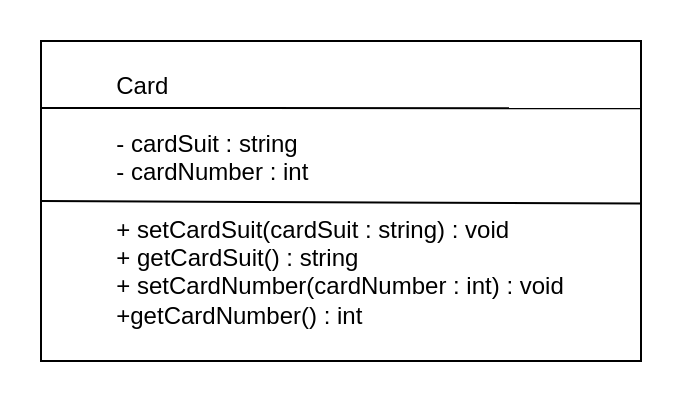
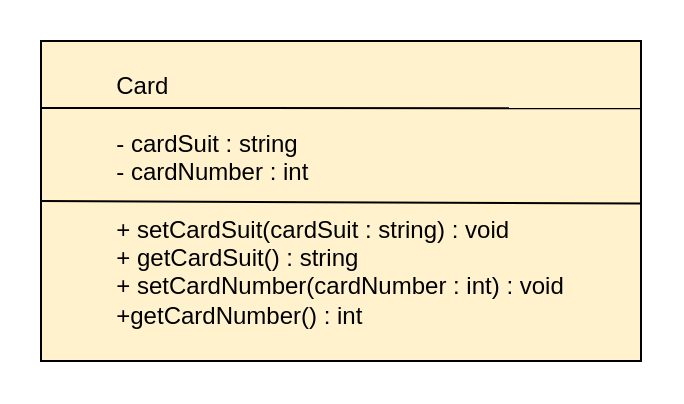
- <mxCell id="2" value="&lt;div style=&quot;text-align: left&quot;&gt;&lt;span&gt;Card&lt;br&gt;&lt;br&gt;&lt;/span&gt;&lt;/div&gt;&lt;div style=&quot;text-align: left&quot;&gt;&lt;span&gt;- cardSuit : string&lt;/span&gt;&lt;/div&gt;&lt;div style=&quot;text-align: left&quot;&gt;&lt;span&gt;- cardNumber : int&lt;/span&gt;&lt;/div&gt;&lt;div style=&quot;text-align: left&quot;&gt;&lt;br&gt;&lt;/div&gt;&lt;div style=&quot;text-align: left&quot;&gt;&lt;span&gt;+ setCardSuit(cardSuit : string) : void&lt;/span&gt;&lt;/div&gt;&lt;div style=&quot;text-align: left&quot;&gt;&lt;span&gt;+ getCardSuit() : string&lt;/span&gt;&lt;/div&gt;&lt;div style=&quot;text-align: left&quot;&gt;&lt;span&gt;+ setCardNumber(cardNumber : int) : void&lt;/span&gt;&lt;/div&gt;&lt;div style=&quot;text-align: left&quot;&gt;&lt;span&gt;+getCardNumber() : int&lt;/span&gt;&lt;/div&gt;" style="rounded=0;whiteSpace=wrap;html=1;" vertex="1" parent="1"><mxGeometry x="20" y="20" width="300" height="160" as="geometry" /></mxCell>
+ <mxCell id="2" value="&lt;div style=&quot;text-align: left&quot;&gt;&lt;span&gt;Card&lt;br&gt;&lt;br&gt;&lt;/span&gt;&lt;/div&gt;&lt;div style=&quot;text-align: left&quot;&gt;&lt;span&gt;- cardSuit : string&lt;/span&gt;&lt;/div&gt;&lt;div style=&quot;text-align: left&quot;&gt;&lt;span&gt;- cardNumber : int&lt;/span&gt;&lt;/div&gt;&lt;div style=&quot;text-align: left&quot;&gt;&lt;br&gt;&lt;/div&gt;&lt;div style=&quot;text-align: left&quot;&gt;&lt;span&gt;+ setCardSuit(cardSuit : string) : void&lt;/span&gt;&lt;/div&gt;&lt;div style=&quot;text-align: left&quot;&gt;&lt;span&gt;+ getCardSuit() : string&lt;/span&gt;&lt;/div&gt;&lt;div style=&quot;text-align: left&quot;&gt;&lt;span&gt;+ setCardNumber(cardNumber : int) : void&lt;/span&gt;&lt;/div&gt;&lt;div style=&quot;text-align: left&quot;&gt;&lt;span&gt;+getCardNumber() : int&lt;/span&gt;&lt;/div&gt;" style="rounded=0;whiteSpace=wrap;html=1;fillColor=#fff2cc;" vertex="1" parent="1"><mxGeometry x="20" y="20" width="300" height="160" as="geometry" /></mxCell>
